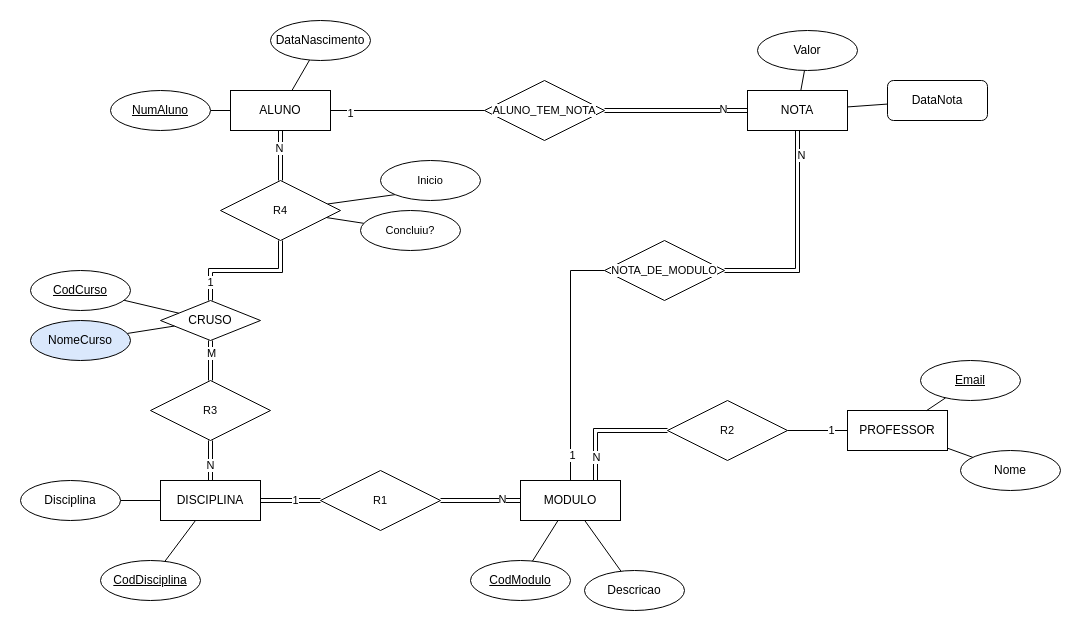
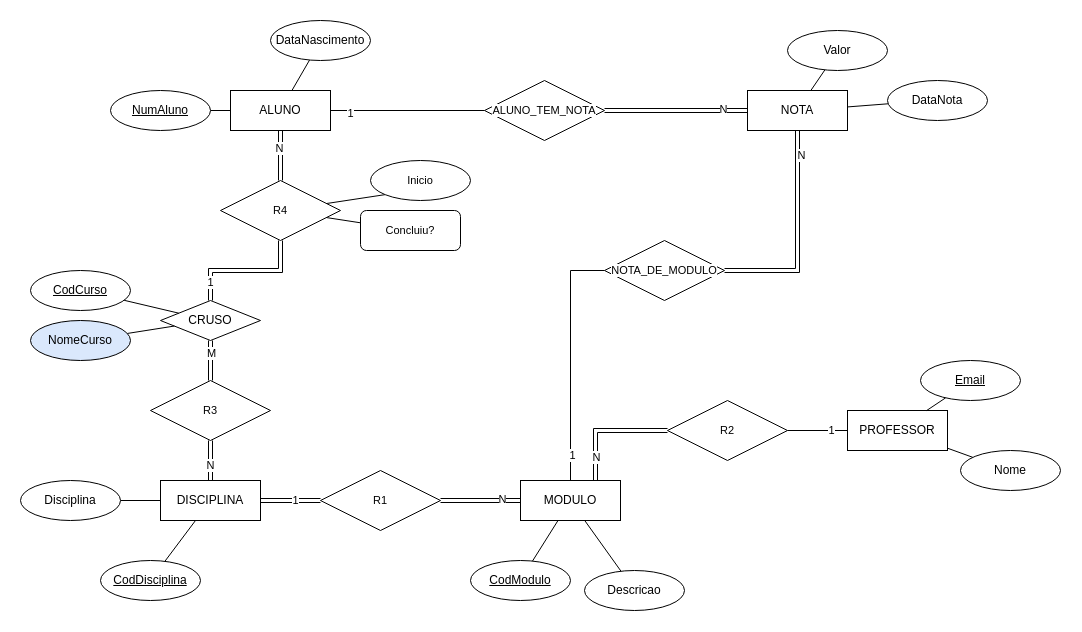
- <mxCell id="33" value="Valor" style="ellipse;whiteSpace=wrap;html=1;align=center;" parent="1" vertex="1"><mxGeometry x="757" y="30" width="100" height="40" as="geometry" /></mxCell>
+ <mxCell id="33" value="Valor" style="ellipse;whiteSpace=wrap;html=1;align=center;" parent="1" vertex="1"><mxGeometry x="787" y="30" width="100" height="40" as="geometry" /></mxCell>
- <mxCell id="35" value="DataNota" style="whiteSpace=wrap;html=1;align=center;rounded=1;" parent="1" vertex="1"><mxGeometry x="887" y="80" width="100" height="40" as="geometry" /></mxCell>
+ <mxCell id="35" value="DataNota" style="ellipse;whiteSpace=wrap;html=1;align=center;" parent="1" vertex="1"><mxGeometry x="887" y="80" width="100" height="40" as="geometry" /></mxCell>
- <mxCell id="64" value="Inicio" style="ellipse;whiteSpace=wrap;html=1;align=center;fontFamily=Helvetica;fontSize=11;fontColor=default;labelBackgroundColor=default;" vertex="1" parent="1"><mxGeometry x="380" y="160" width="100" height="40" as="geometry" /></mxCell>
+ <mxCell id="64" value="Inicio" style="ellipse;whiteSpace=wrap;html=1;align=center;fontFamily=Helvetica;fontSize=11;fontColor=default;labelBackgroundColor=default;" vertex="1" parent="1"><mxGeometry x="370" y="160" width="100" height="40" as="geometry" /></mxCell>
- <mxCell id="65" value="Concluiu?" style="ellipse;whiteSpace=wrap;html=1;align=center;fontFamily=Helvetica;fontSize=11;fontColor=default;labelBackgroundColor=default;" vertex="1" parent="1"><mxGeometry x="360" y="210" width="100" height="40" as="geometry" /></mxCell>
+ <mxCell id="65" value="Concluiu?" style="whiteSpace=wrap;html=1;align=center;fontFamily=Helvetica;fontSize=11;fontColor=default;labelBackgroundColor=default;rounded=1;" vertex="1" parent="1"><mxGeometry x="360" y="210" width="100" height="40" as="geometry" /></mxCell>
